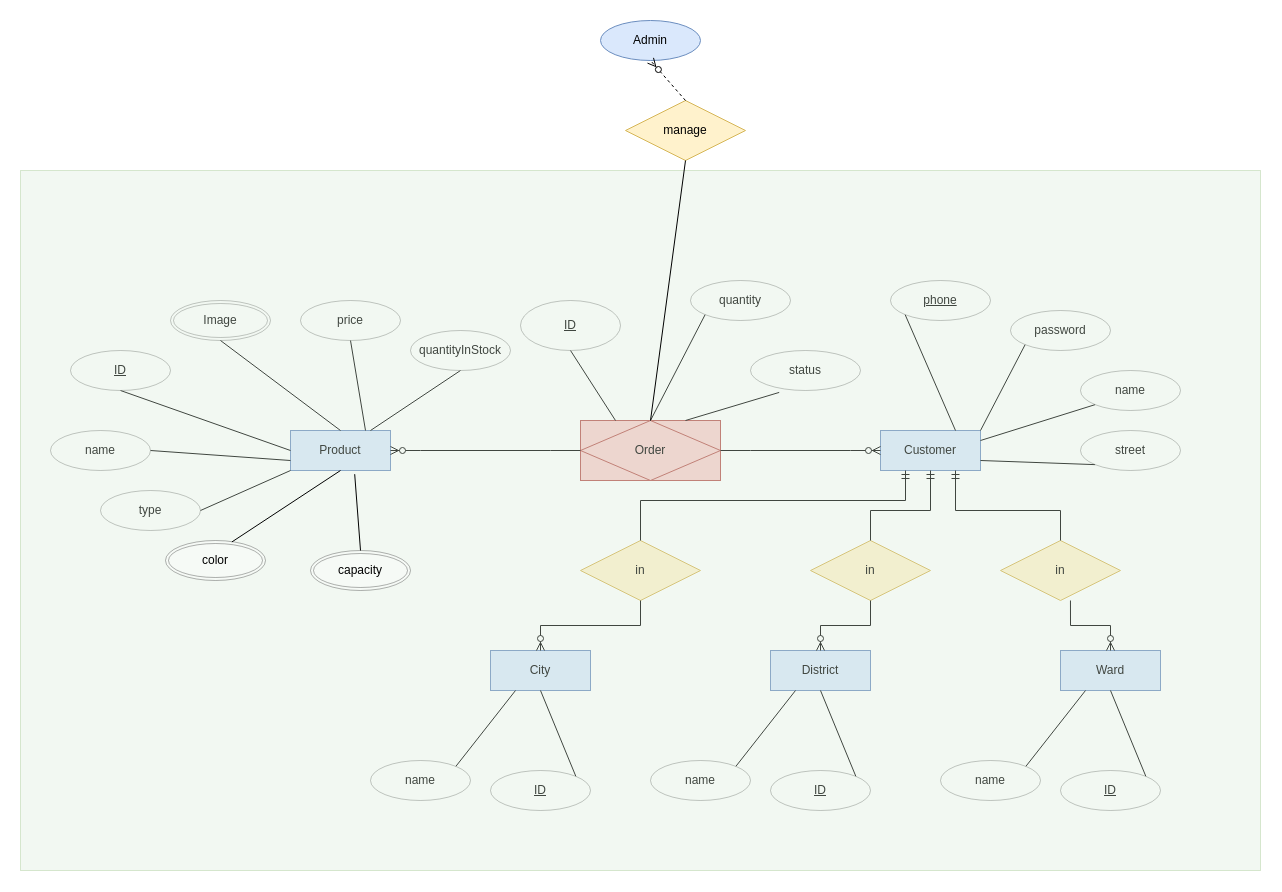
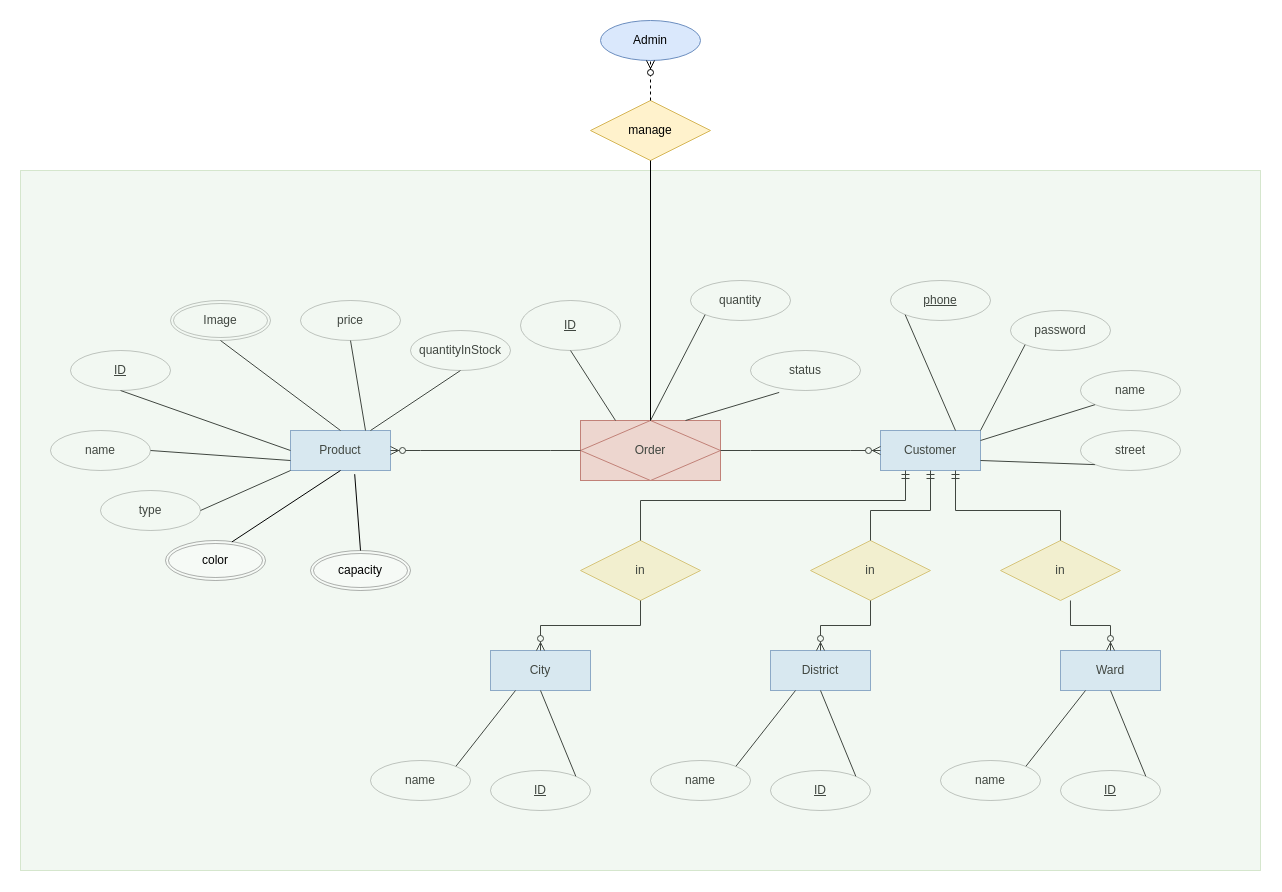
- <mxCell id="59" value="manage" style="shape=rhombus;perimeter=rhombusPerimeter;whiteSpace=wrap;html=1;align=center;fillColor=#fff2cc;strokeColor=#d6b656;strokeWidth=1;" parent="1" vertex="1"><mxGeometry x="625" y="100" width="120" height="60" as="geometry" /></mxCell>
+ <mxCell id="59" value="manage" style="shape=rhombus;perimeter=rhombusPerimeter;whiteSpace=wrap;html=1;align=center;fillColor=#fff2cc;strokeColor=#d6b656;strokeWidth=1;" parent="1" vertex="1"><mxGeometry x="590" y="100" width="120" height="60" as="geometry" /></mxCell>
